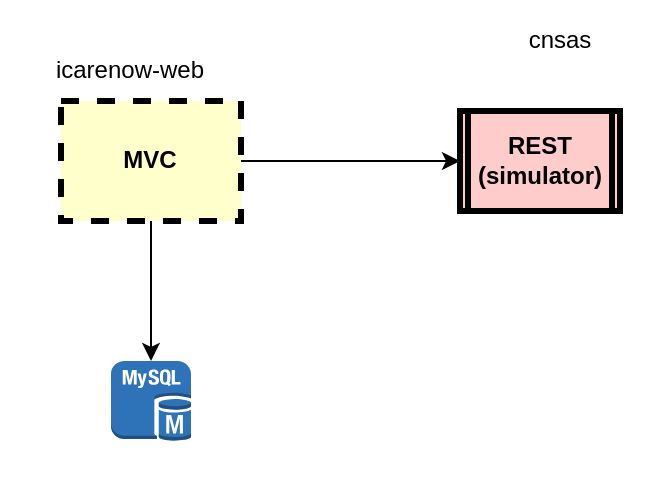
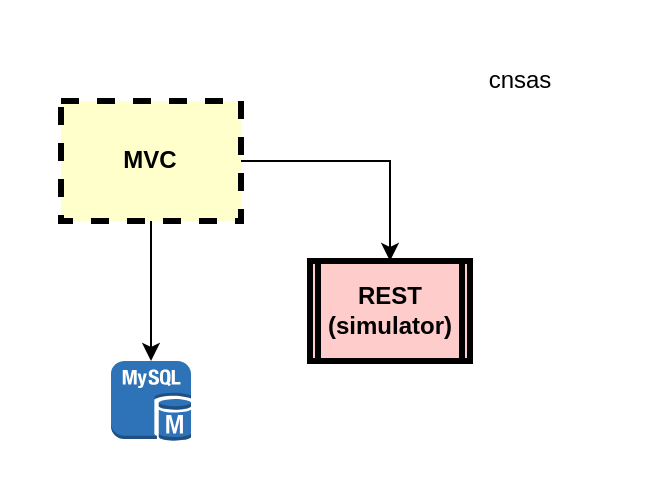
- <mxCell id="7" value="cnsas" style="text;html=1;strokeColor=none;fillColor=none;align=center;verticalAlign=middle;whiteSpace=wrap;rounded=0;" vertex="1" parent="1"><mxGeometry x="249.5" y="5" width="60" height="30" as="geometry" /></mxCell>
+ <mxCell id="7" value="cnsas" style="text;html=1;strokeColor=none;fillColor=none;align=center;verticalAlign=middle;whiteSpace=wrap;rounded=0;" vertex="1" parent="1"><mxGeometry x="229.5" y="25" width="60" height="30" as="geometry" /></mxCell>
- <mxCell id="8" value="icarenow-web" style="text;html=1;strokeColor=none;fillColor=none;align=center;verticalAlign=middle;whiteSpace=wrap;rounded=0;" vertex="1" parent="1"><mxGeometry x="20" y="20" width="90" height="30" as="geometry" /></mxCell>
- <mxCell id="5" value="REST&#10;(simulator)" style="shape=process;whiteSpace=wrap;align=center;verticalAlign=middle;size=0.048;fontStyle=1;strokeWidth=3;fillColor=#FFCCCC" parent="1" vertex="1"><mxGeometry x="229.5" y="55" width="80" height="50" as="geometry" /></mxCell>
+ <mxCell id="5" value="REST&#10;(simulator)" style="shape=process;whiteSpace=wrap;align=center;verticalAlign=middle;size=0.048;fontStyle=1;strokeWidth=3;fillColor=#FFCCCC" parent="1" vertex="1"><mxGeometry x="154.5" y="130" width="80" height="50" as="geometry" /></mxCell>
